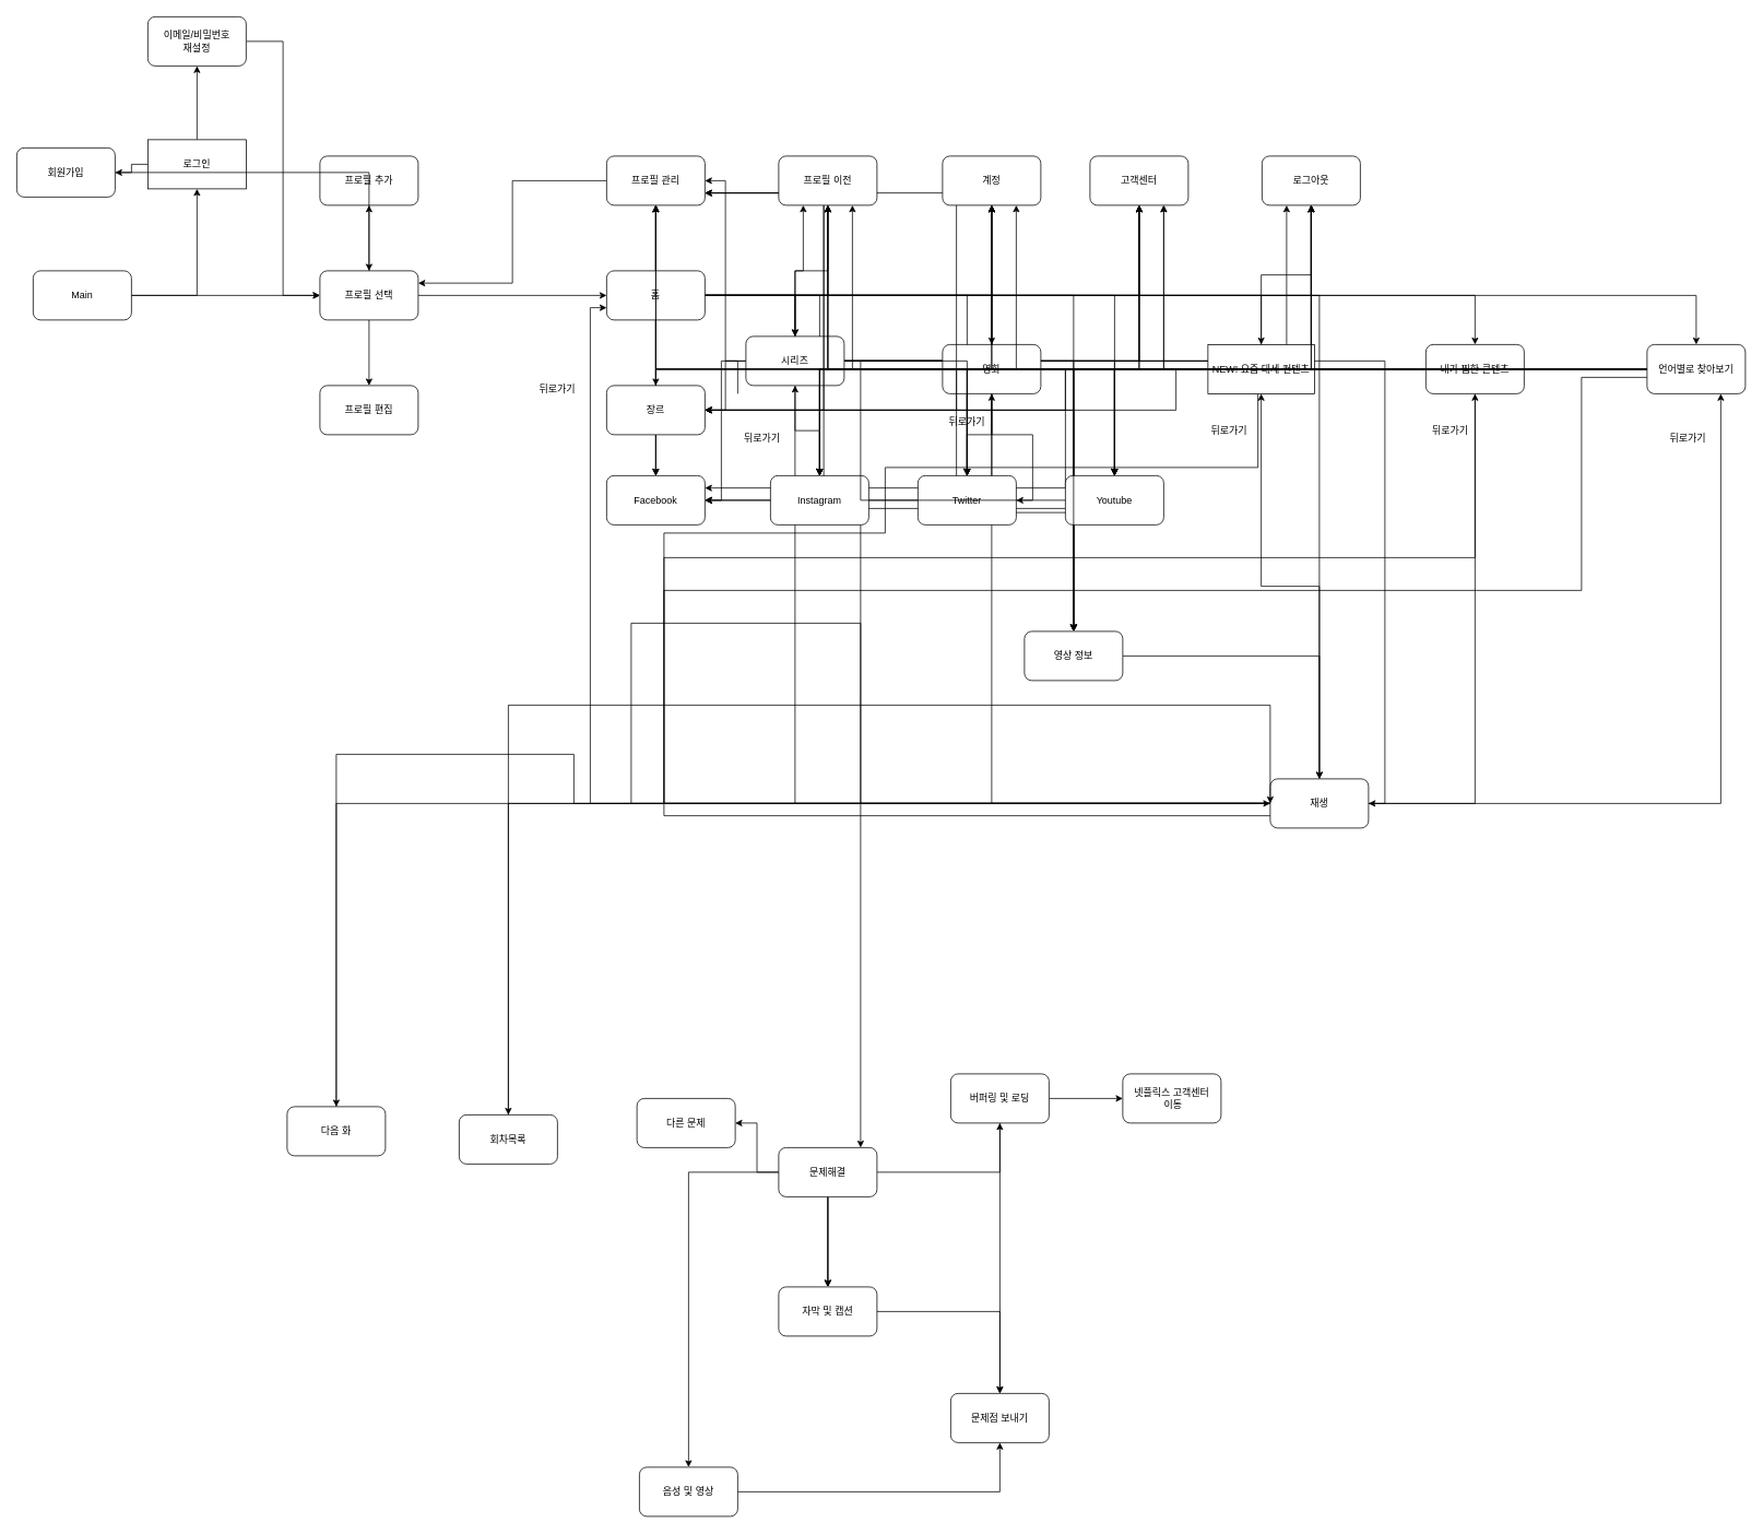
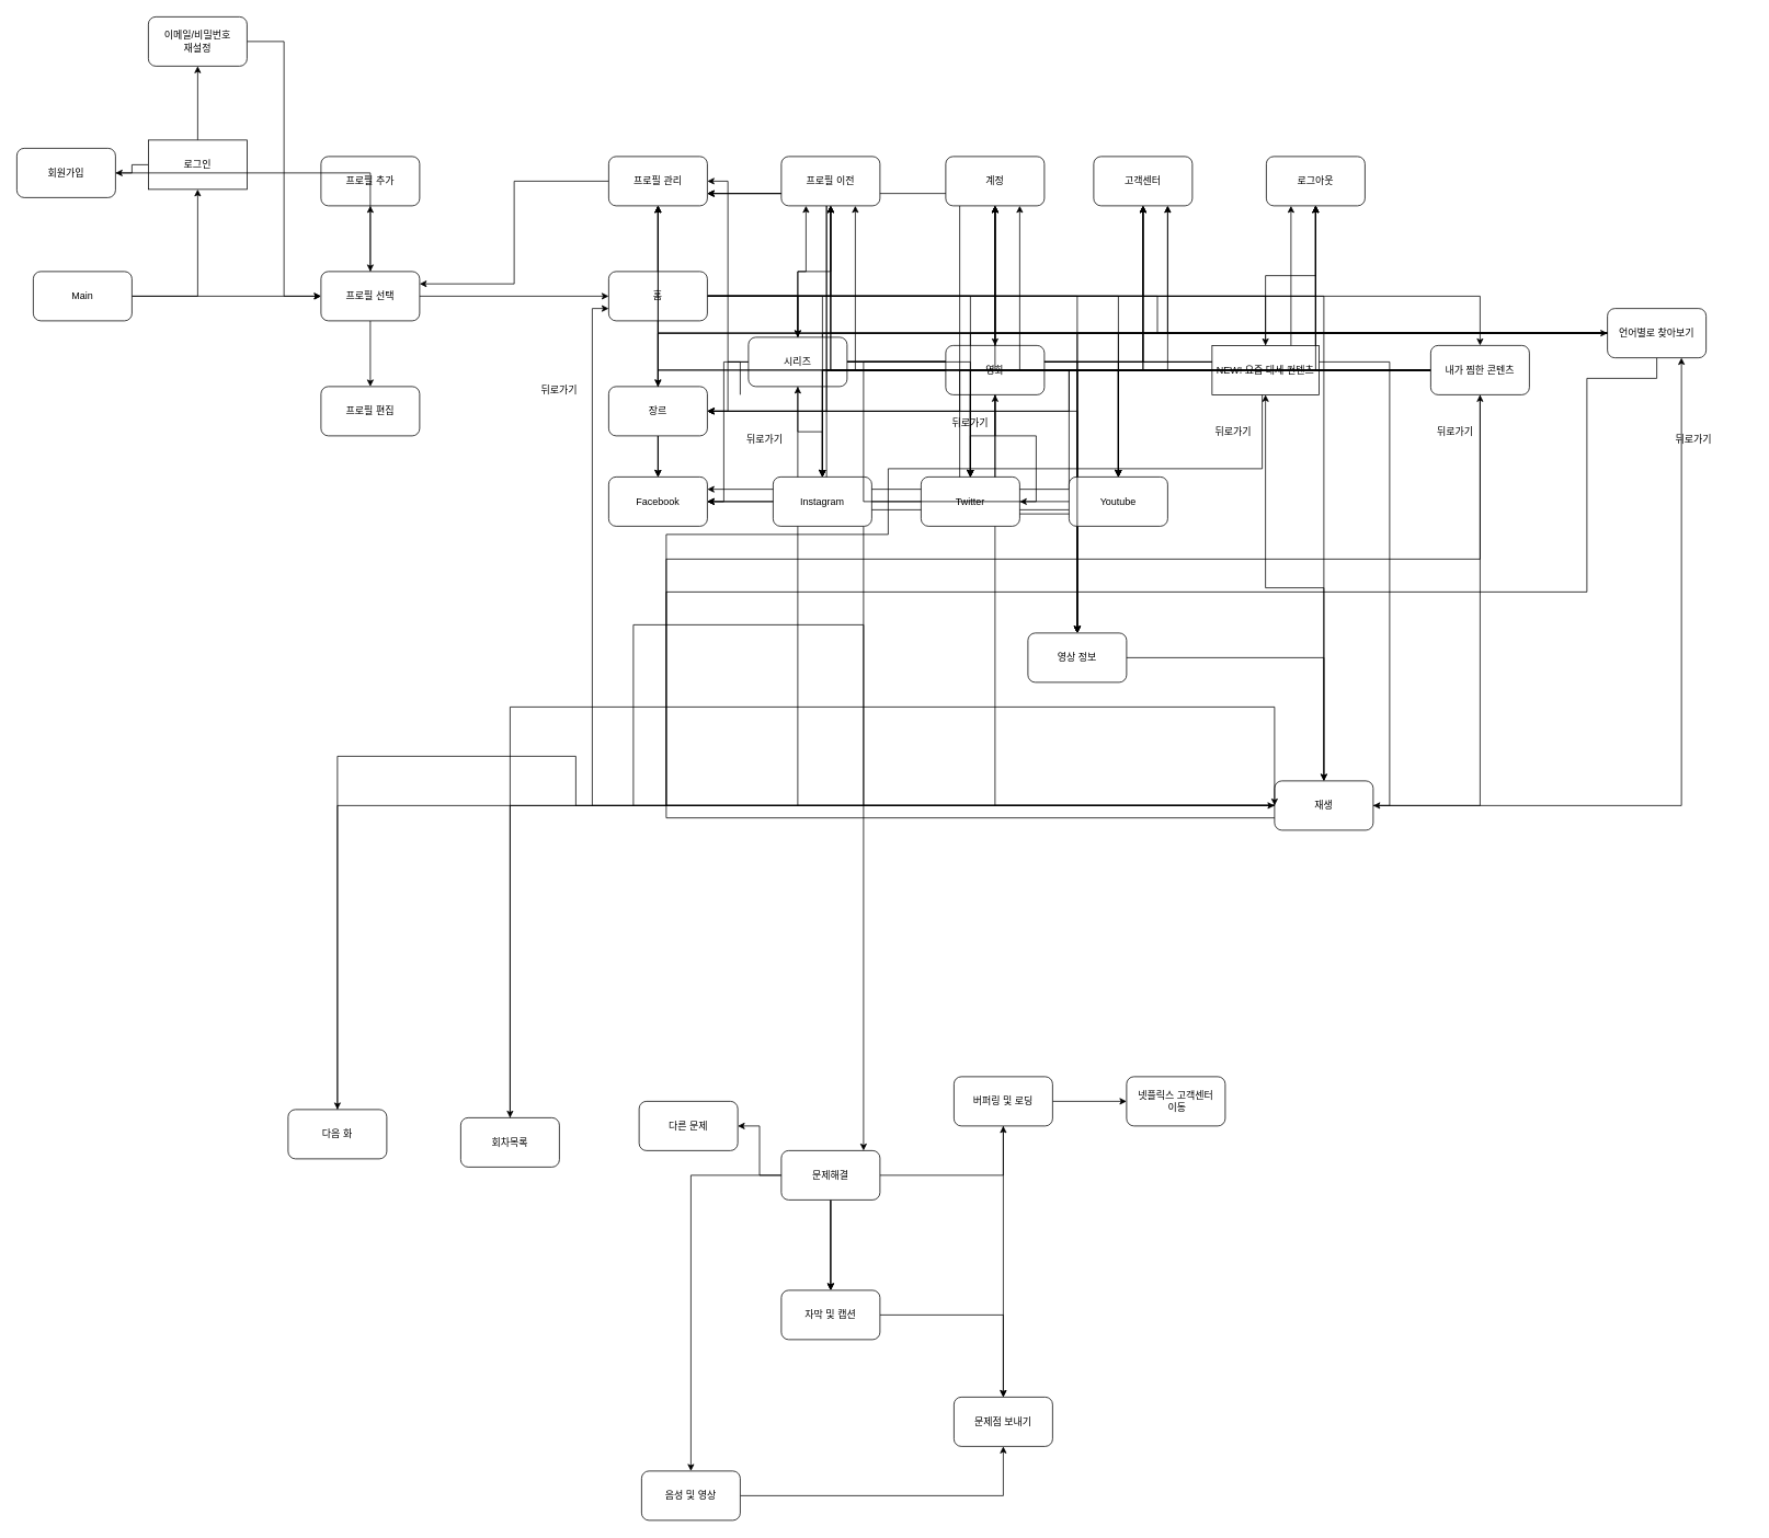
- <mxCell id="105" value="언어별로 찾아보기" style="whiteSpace=wrap;html=1;rounded=1;" vertex="1" parent="1"><mxGeometry x="2010" y="420" width="120" height="60" as="geometry" /></mxCell>
+ <mxCell id="105" value="언어별로 찾아보기" style="whiteSpace=wrap;html=1;rounded=1;" vertex="1" parent="1"><mxGeometry x="1955" y="375" width="120" height="60" as="geometry" /></mxCell>
